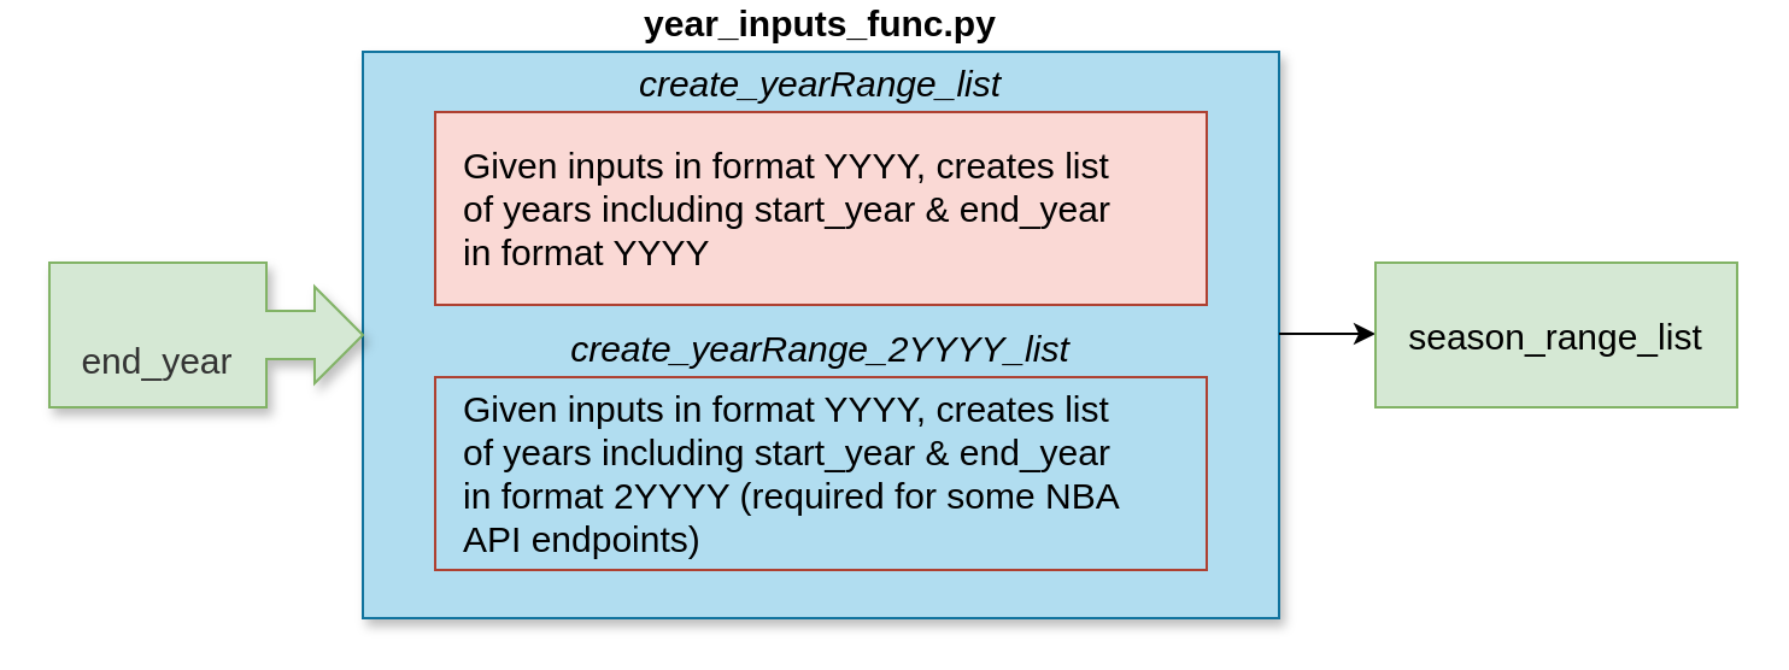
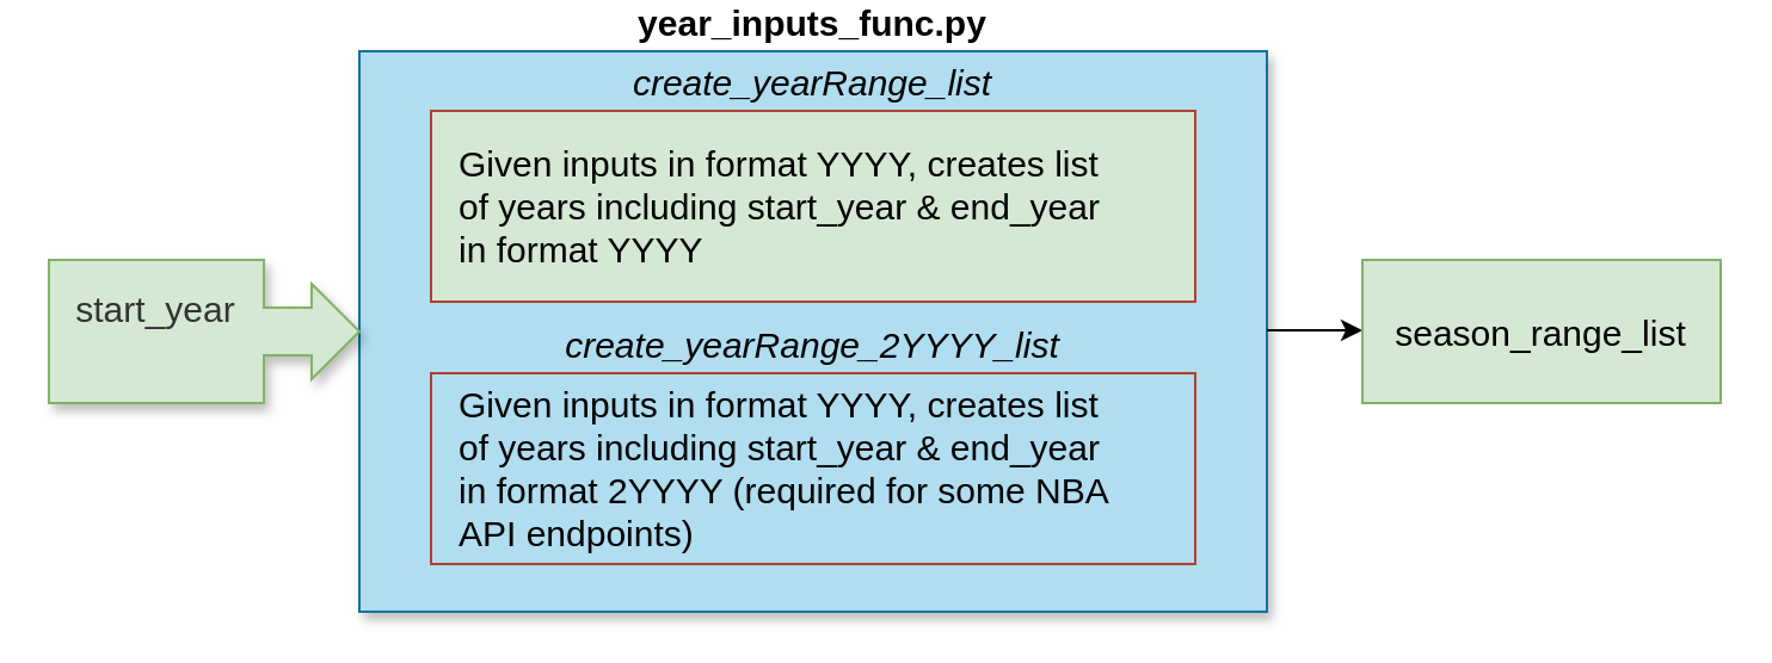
- <mxCell id="3" value="&lt;font color=&quot;#000000&quot;&gt;create_yearRange_list&lt;/font&gt;" style="rounded=0;whiteSpace=wrap;html=1;shadow=0;glass=0;labelBackgroundColor=none;sketch=0;fillColor=#fad9d5;fontSize=15;labelPosition=center;verticalLabelPosition=top;align=center;verticalAlign=bottom;strokeColor=#ae4132;fontStyle=2" parent="1" vertex="1"><mxGeometry x="180" y="45" width="320" height="80" as="geometry" /></mxCell>
+ <mxCell id="3" value="&lt;font color=&quot;#000000&quot;&gt;create_yearRange_list&lt;/font&gt;" style="rounded=0;whiteSpace=wrap;html=1;shadow=0;glass=0;labelBackgroundColor=none;sketch=0;fillColor=#d5e8d4;fontSize=15;labelPosition=center;verticalLabelPosition=top;align=center;verticalAlign=bottom;strokeColor=#ae4132;fontStyle=2;" parent="1" vertex="1"><mxGeometry x="180" y="45" width="320" height="80" as="geometry" /></mxCell>
+ <mxCell id="9" value="start_year" style="text;html=1;align=center;verticalAlign=middle;whiteSpace=wrap;rounded=0;shadow=0;glass=0;labelBackgroundColor=none;sketch=0;fontSize=15;fontColor=#333333;" parent="7" vertex="1"><mxGeometry y="10" width="90" height="20" as="geometry" /></mxCell>
- <mxCell id="10" value="end_year" style="text;html=1;align=center;verticalAlign=middle;whiteSpace=wrap;rounded=0;shadow=0;glass=0;labelBackgroundColor=none;sketch=0;fontSize=15;fontColor=#333333;" parent="7" vertex="1"><mxGeometry y="30" width="90" height="20" as="geometry" /></mxCell>
